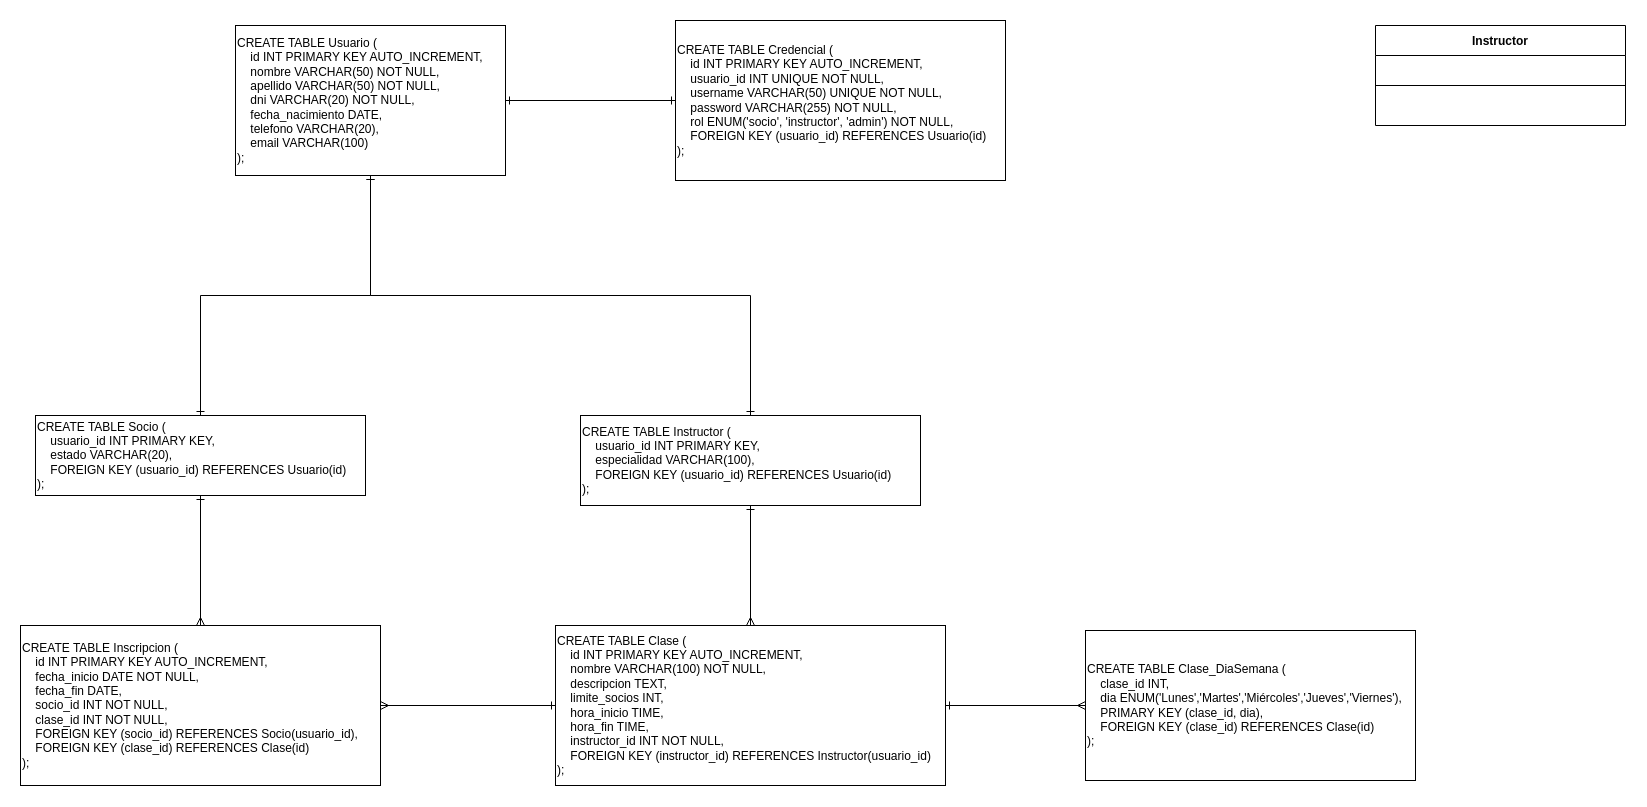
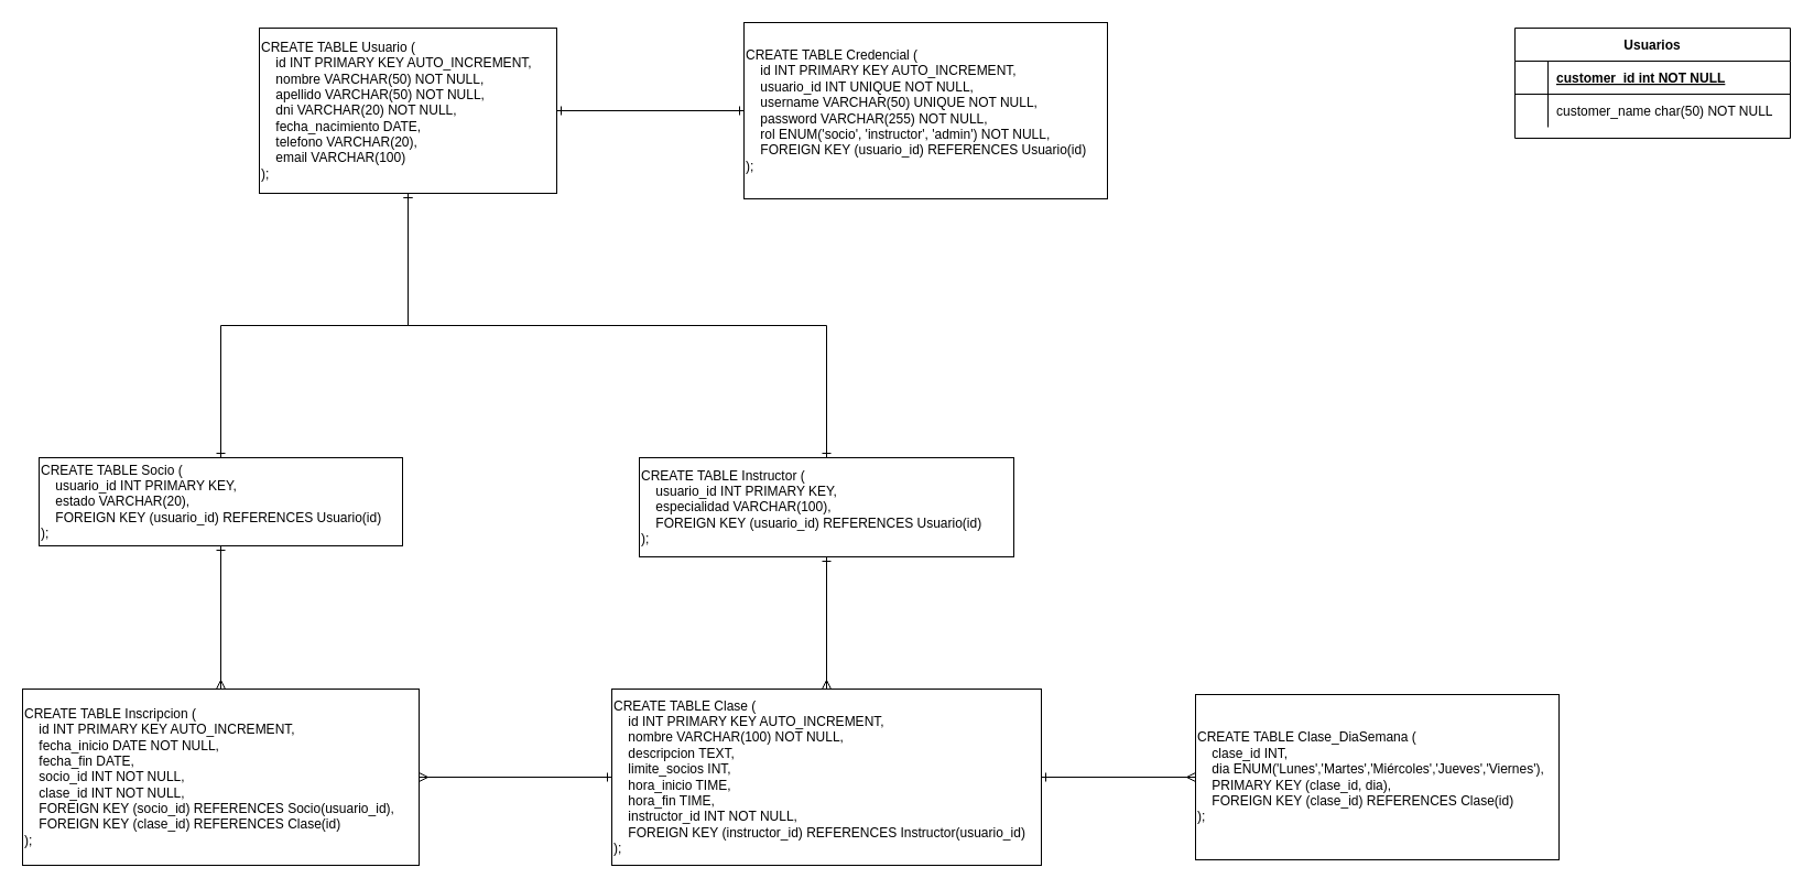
- <mxCell id="2" value="Instructor" style="shape=table;startSize=30;container=1;collapsible=1;childLayout=tableLayout;fixedRows=1;rowLines=0;fontStyle=1;align=center;resizeLast=1;" parent="1" vertex="1"><mxGeometry x="1375" y="25" width="250" height="100" as="geometry" /></mxCell>
+ <mxCell id="2" value="Usuarios" style="shape=table;startSize=30;container=1;collapsible=1;childLayout=tableLayout;fixedRows=1;rowLines=0;fontStyle=1;align=center;resizeLast=1;" parent="1" vertex="1"><mxGeometry x="1375" y="25" width="250" height="100" as="geometry" /></mxCell>
+ <mxCell id="4" value="customer_id int NOT NULL " style="shape=partialRectangle;overflow=hidden;connectable=0;fillColor=none;top=0;left=0;bottom=0;right=0;align=left;spacingLeft=6;fontStyle=5;" parent="3" vertex="1"><mxGeometry x="30" width="220" height="30" as="geometry"><mxRectangle width="220" height="30" as="alternateBounds" /></mxGeometry></mxCell>
+ <mxCell id="7" value="customer_name char(50) NOT NULL" style="shape=partialRectangle;overflow=hidden;connectable=0;fillColor=none;top=0;left=0;bottom=0;right=0;align=left;spacingLeft=6;" parent="5" vertex="1"><mxGeometry x="30" width="220" height="30" as="geometry"><mxRectangle width="220" height="30" as="alternateBounds" /></mxGeometry></mxCell>
